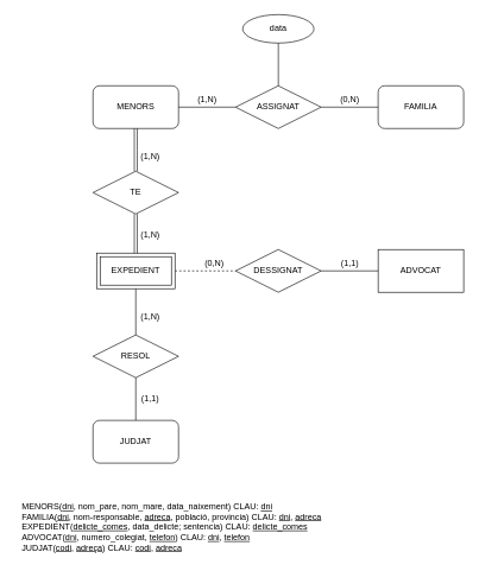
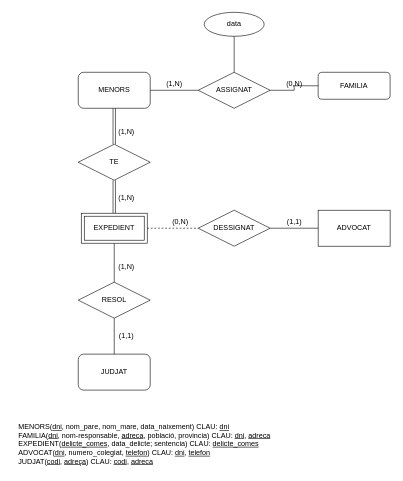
- <mxCell id="4" value="FAMILIA" style="rounded=1;whiteSpace=wrap;html=1;" vertex="1" parent="1"><mxGeometry x="530" y="120" width="120" height="60" as="geometry" /></mxCell>
+ <mxCell id="4" value="FAMILIA" style="rounded=1;whiteSpace=wrap;html=1;" vertex="1" parent="1"><mxGeometry x="530" y="120" width="120" height="45" as="geometry" /></mxCell>
